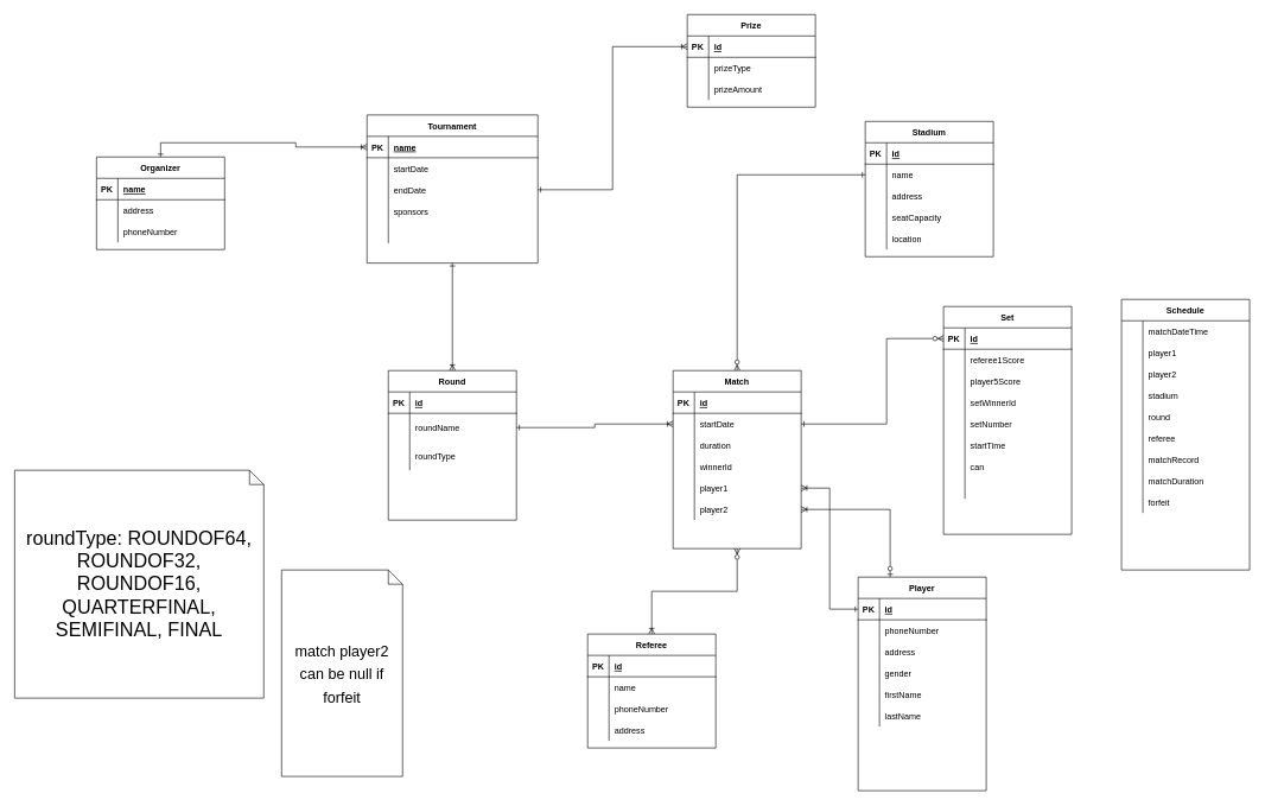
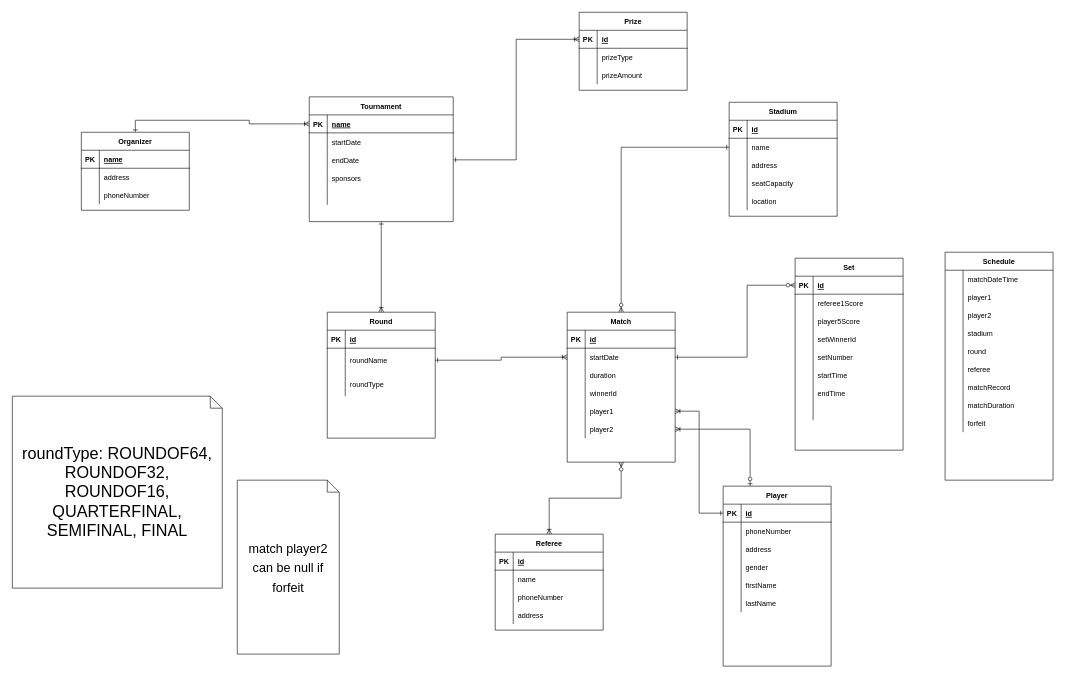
- <mxCell id="172" value="can" style="shape=partialRectangle;connectable=0;fillColor=none;top=0;left=0;bottom=0;right=0;align=left;spacingLeft=6;overflow=hidden;" vertex="1" parent="170"><mxGeometry x="30" width="150" height="30" as="geometry"><mxRectangle width="150" height="30" as="alternateBounds" /></mxGeometry></mxCell>
+ <mxCell id="172" value="endTime" style="shape=partialRectangle;connectable=0;fillColor=none;top=0;left=0;bottom=0;right=0;align=left;spacingLeft=6;overflow=hidden;" vertex="1" parent="170"><mxGeometry x="30" width="150" height="30" as="geometry"><mxRectangle width="150" height="30" as="alternateBounds" /></mxGeometry></mxCell>
